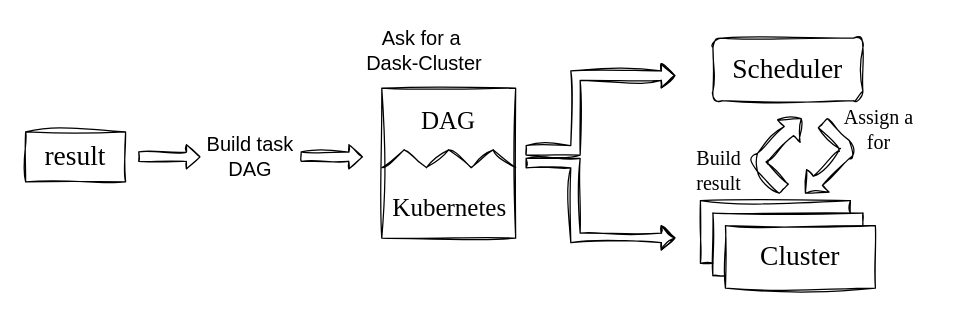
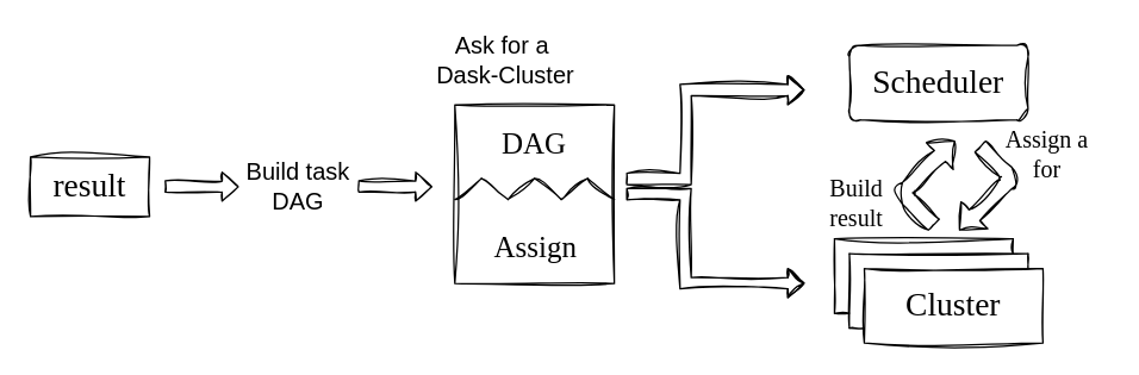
- <mxCell id="18" value="&lt;font style=&quot;font-size: 20px;&quot;&gt;Kubernetes&lt;/font&gt;" style="text;html=1;align=center;verticalAlign=middle;whiteSpace=wrap;rounded=0;fontFamily=newcomputermodern;strokeWidth=1;sketch=1;curveFitting=1;jiggle=2;" vertex="1" parent="9"><mxGeometry x="-10.952" y="80" width="130.952" height="30" as="geometry" /></mxCell>
+ <mxCell id="18" value="&lt;font style=&quot;font-size: 20px;&quot;&gt;Assign&lt;/font&gt;" style="text;html=1;align=center;verticalAlign=middle;whiteSpace=wrap;rounded=0;fontFamily=newcomputermodern;strokeWidth=1;sketch=1;curveFitting=1;jiggle=2;" vertex="1" parent="9"><mxGeometry x="-10.952" y="80" width="130.952" height="30" as="geometry" /></mxCell>
